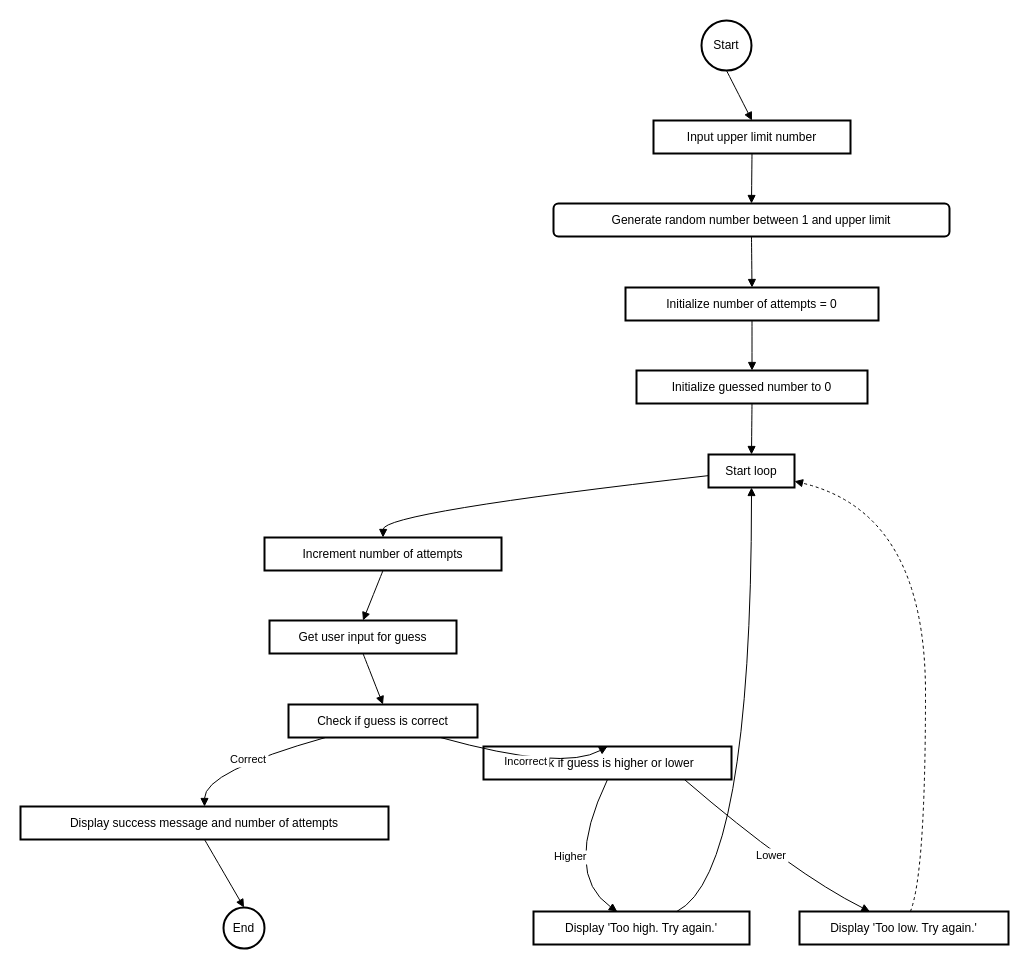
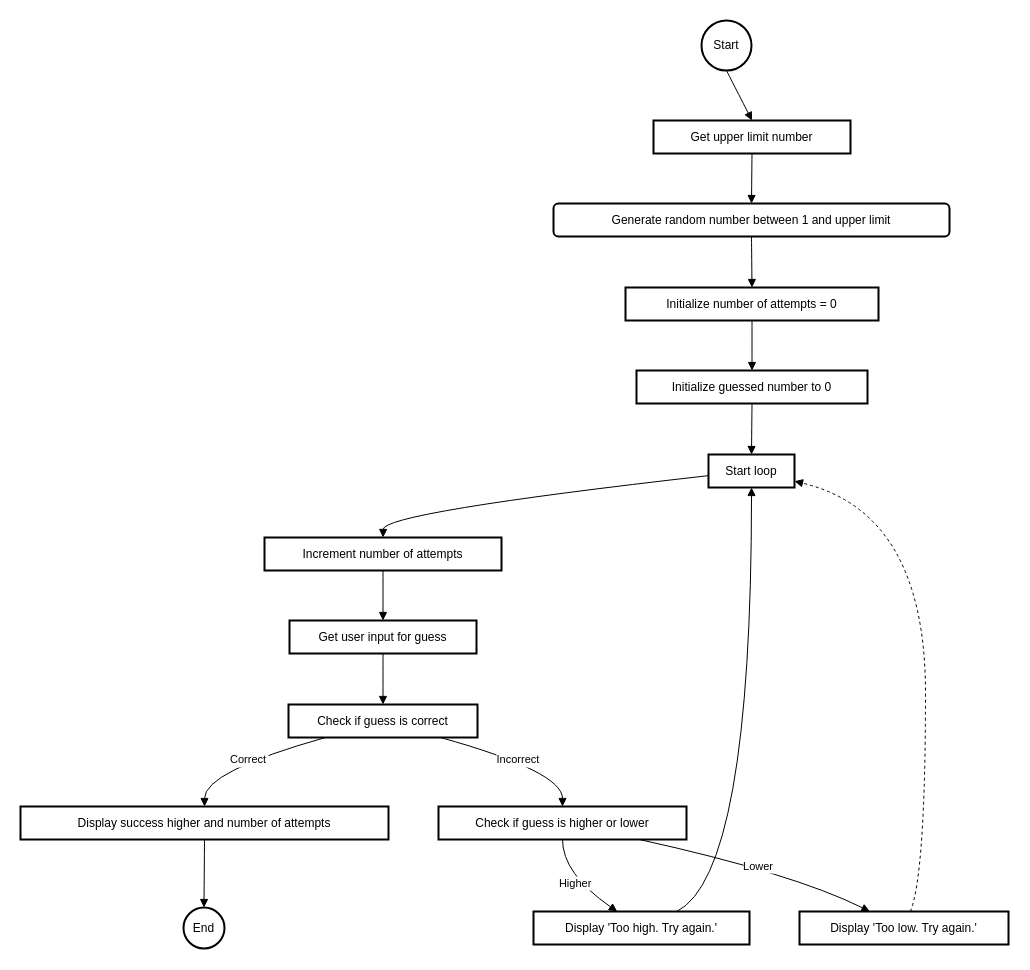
- <mxCell id="3" value="Input upper limit number" style="whiteSpace=wrap;strokeWidth=2;" vertex="1" parent="1"><mxGeometry x="653" y="120" width="197" height="33" as="geometry" /></mxCell>
+ <mxCell id="3" value="Get upper limit number" style="whiteSpace=wrap;strokeWidth=2;" vertex="1" parent="1"><mxGeometry x="653" y="120" width="197" height="33" as="geometry" /></mxCell>
- <mxCell id="9" value="Get user input for guess" style="whiteSpace=wrap;strokeWidth=2;" vertex="1" parent="1"><mxGeometry x="269" y="620" width="187" height="33" as="geometry" /></mxCell>
+ <mxCell id="9" value="Get user input for guess" style="whiteSpace=wrap;strokeWidth=2;" vertex="1" parent="1"><mxGeometry x="289" y="620" width="187" height="33" as="geometry" /></mxCell>
- <mxCell id="13" value="Check if guess is higher or lower" style="whiteSpace=wrap;strokeWidth=2;" vertex="1" parent="1"><mxGeometry x="483" y="746" width="248" height="33" as="geometry" /></mxCell>
+ <mxCell id="13" value="Check if guess is higher or lower" style="whiteSpace=wrap;strokeWidth=2;" vertex="1" parent="1"><mxGeometry x="438" y="806" width="248" height="33" as="geometry" /></mxCell>
- <mxCell id="11" value="Display success message and number of attempts" style="whiteSpace=wrap;strokeWidth=2;" vertex="1" parent="1"><mxGeometry y="806" width="368" height="33" as="geometry" x="20" /></mxCell>
+ <mxCell id="11" value="Display success higher and number of attempts" style="whiteSpace=wrap;strokeWidth=2;" vertex="1" parent="1"><mxGeometry y="806" width="368" height="33" as="geometry" x="20" /></mxCell>
- <mxCell id="12" value="End" style="ellipse;aspect=fixed;strokeWidth=2;whiteSpace=wrap;" vertex="1" parent="1"><mxGeometry x="223" y="907" width="41" height="41" as="geometry" /></mxCell>
+ <mxCell id="12" value="End" style="ellipse;aspect=fixed;strokeWidth=2;whiteSpace=wrap;" vertex="1" parent="1"><mxGeometry x="183" y="907" width="41" height="41" as="geometry" /></mxCell>
